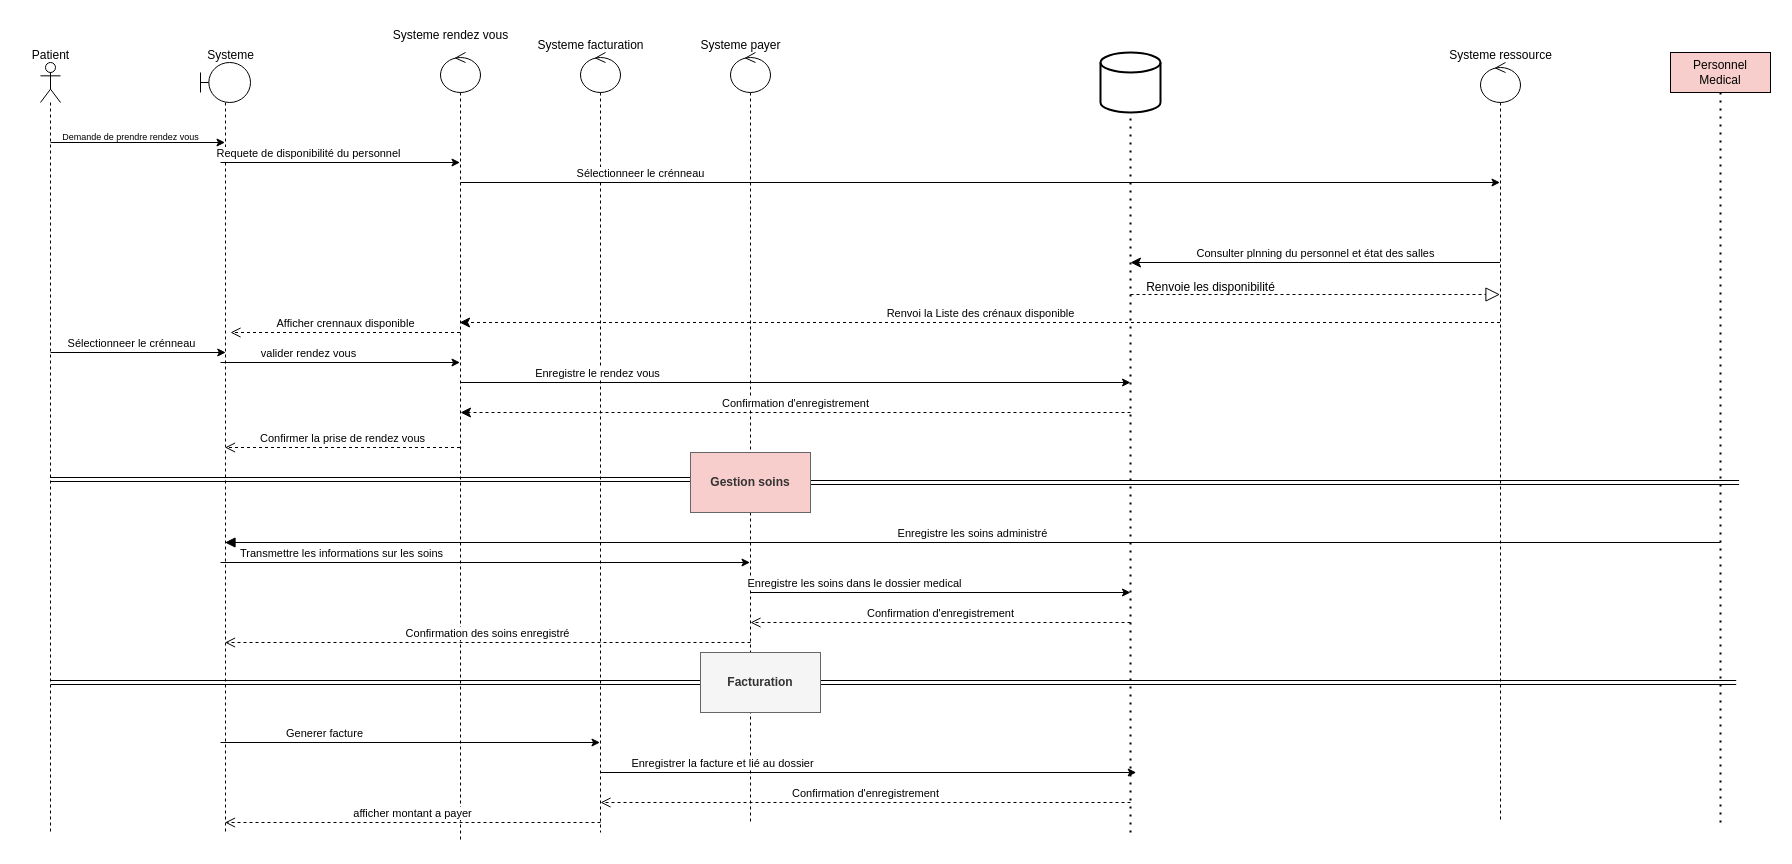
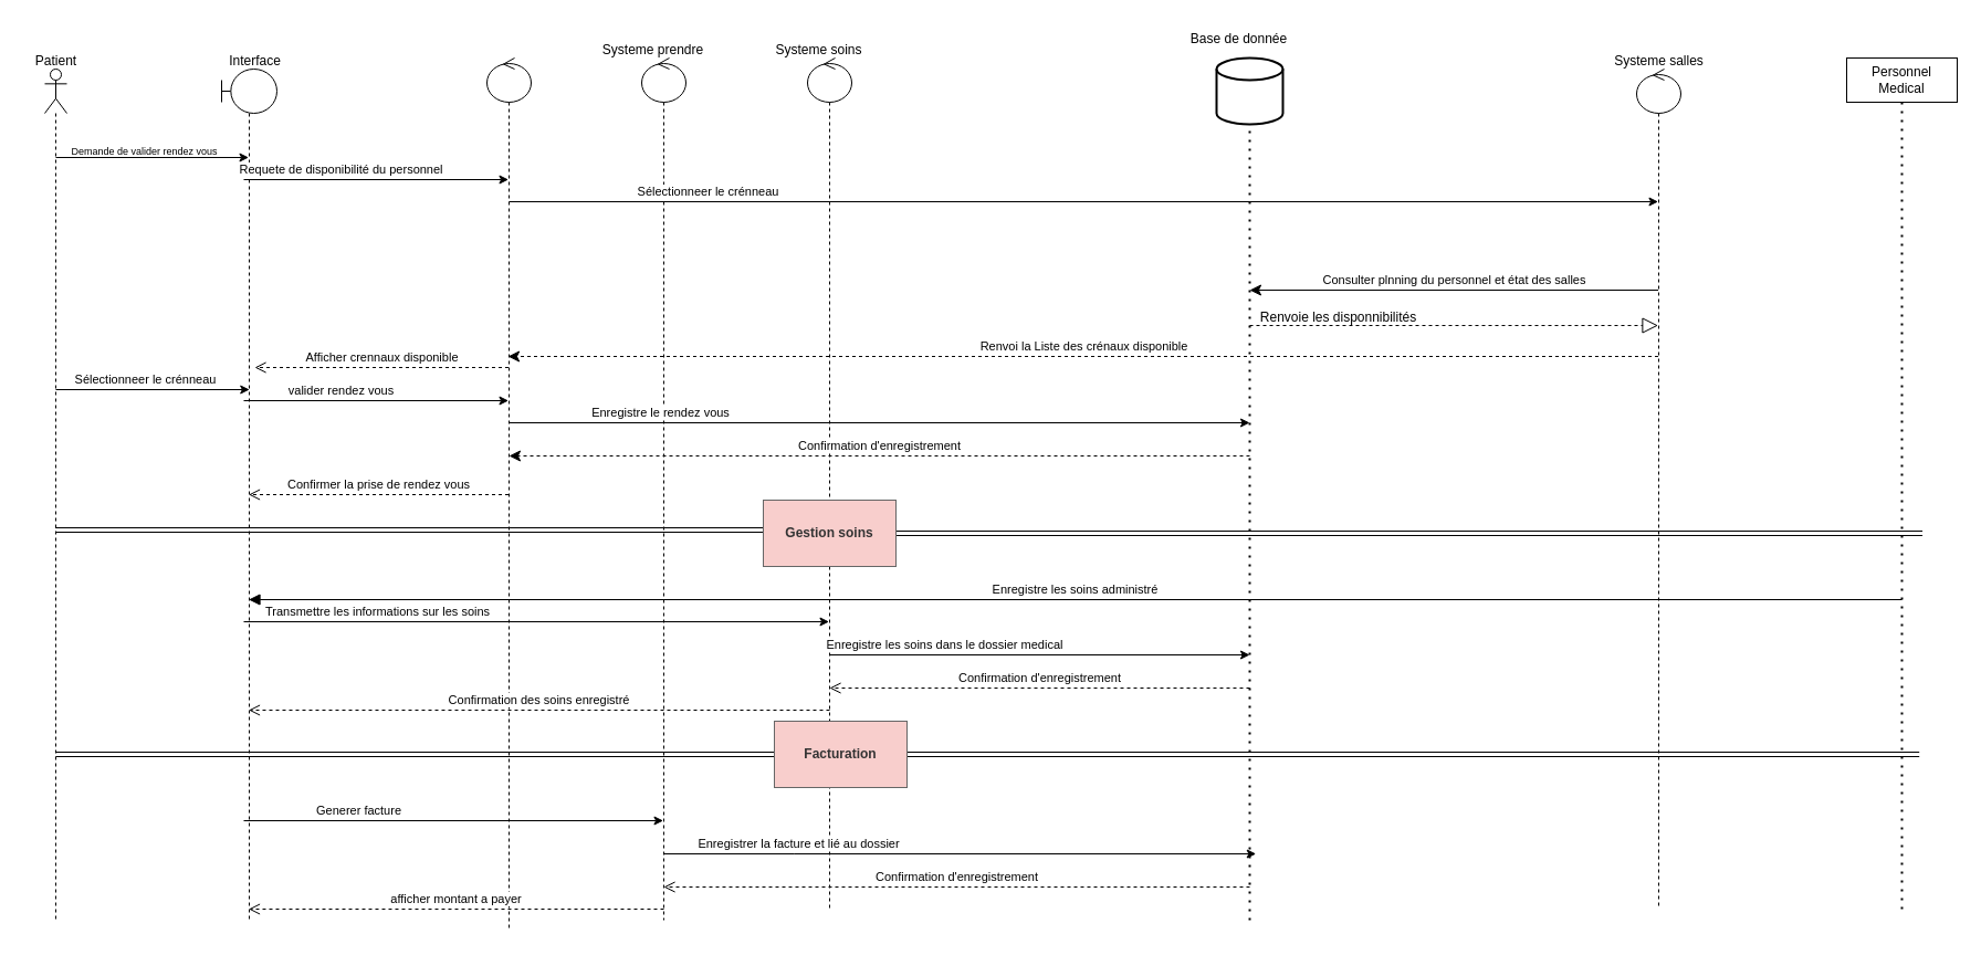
- <mxCell id="52" value="Systeme rendez vous" style="text;html=1;align=center;verticalAlign=middle;resizable=0;points=[];autosize=1;strokeColor=none;fillColor=none;" vertex="1" parent="1"><mxGeometry x="380" y="20" width="140" height="30" as="geometry" /></mxCell>
+ <mxCell id="55" value="Base de donnée" style="text;html=1;align=center;verticalAlign=middle;resizable=0;points=[];autosize=1;strokeColor=none;fillColor=none;" vertex="1" parent="1"><mxGeometry x="1065" y="20" width="110" height="30" as="geometry" /></mxCell>
- <mxCell id="53" value="Systeme facturation" style="text;html=1;align=center;verticalAlign=middle;resizable=0;points=[];autosize=1;strokeColor=none;fillColor=none;" vertex="1" parent="1"><mxGeometry x="525" y="30" width="130" height="30" as="geometry" /></mxCell>
+ <mxCell id="53" value="Systeme prendre" style="text;html=1;align=center;verticalAlign=middle;resizable=0;points=[];autosize=1;strokeColor=none;fillColor=none;" vertex="1" parent="1"><mxGeometry x="525" y="30" width="130" height="30" as="geometry" /></mxCell>
- <mxCell id="54" value="Systeme payer" style="text;html=1;align=center;verticalAlign=middle;resizable=0;points=[];autosize=1;strokeColor=none;fillColor=none;" vertex="1" parent="1"><mxGeometry x="690" y="30" width="100" height="30" as="geometry" /></mxCell>
+ <mxCell id="54" value="Systeme soins" style="text;html=1;align=center;verticalAlign=middle;resizable=0;points=[];autosize=1;strokeColor=none;fillColor=none;" vertex="1" parent="1"><mxGeometry x="690" y="30" width="100" height="30" as="geometry" /></mxCell>
- <mxCell id="51" value="Systeme" style="text;html=1;align=center;verticalAlign=middle;resizable=0;points=[];autosize=1;strokeColor=none;fillColor=none;" vertex="1" parent="1"><mxGeometry x="195" y="40" width="70" height="30" as="geometry" /></mxCell>
+ <mxCell id="51" value="Interface" style="text;html=1;align=center;verticalAlign=middle;resizable=0;points=[];autosize=1;strokeColor=none;fillColor=none;" vertex="1" parent="1"><mxGeometry x="195" y="40" width="70" height="30" as="geometry" /></mxCell>
- <mxCell id="56" value="Systeme ressource" style="text;html=1;align=center;verticalAlign=middle;resizable=0;points=[];autosize=1;strokeColor=none;fillColor=none;" vertex="1" parent="1"><mxGeometry x="1435" y="40" width="130" height="30" as="geometry" /></mxCell>
+ <mxCell id="56" value="Systeme salles" style="text;html=1;align=center;verticalAlign=middle;resizable=0;points=[];autosize=1;strokeColor=none;fillColor=none;" vertex="1" parent="1"><mxGeometry x="1435" y="40" width="130" height="30" as="geometry" /></mxCell>
- <mxCell id="10" value="Personnel Medical" style="whiteSpace=wrap;html=1;align=center;fillColor=#f8cecc;" vertex="1" parent="1"><mxGeometry x="1670" y="52" width="100" height="40" as="geometry" /></mxCell>
+ <mxCell id="10" value="Personnel Medical" style="whiteSpace=wrap;html=1;align=center;" vertex="1" parent="1"><mxGeometry x="1670" y="52" width="100" height="40" as="geometry" /></mxCell>
- <mxCell id="13" value="Demande de prendre rendez vous" style="text;html=1;align=center;verticalAlign=middle;resizable=0;points=[];autosize=1;strokeColor=none;fillColor=none;fontSize=9;" vertex="1" parent="1"><mxGeometry x="50" y="127" width="160" height="20" as="geometry" /></mxCell>
+ <mxCell id="13" value="Demande de valider rendez vous" style="text;html=1;align=center;verticalAlign=middle;resizable=0;points=[];autosize=1;strokeColor=none;fillColor=none;fontSize=9;" vertex="1" parent="1"><mxGeometry x="50" y="127" width="160" height="20" as="geometry" /></mxCell>
- <mxCell id="39" value="Renvoie les disponibilité" style="text;html=1;align=center;verticalAlign=middle;resizable=0;points=[];autosize=1;strokeColor=none;fillColor=none;" vertex="1" parent="1"><mxGeometry x="1130" y="272" width="160" height="30" as="geometry" /></mxCell>
+ <mxCell id="39" value="Renvoie les disponnibilités" style="text;html=1;align=center;verticalAlign=middle;resizable=0;points=[];autosize=1;strokeColor=none;fillColor=none;" vertex="1" parent="1"><mxGeometry x="1130" y="272" width="160" height="30" as="geometry" /></mxCell>
- <mxCell id="29" value="&lt;b&gt;Facturation&lt;/b&gt;" style="rounded=0;whiteSpace=wrap;html=1;fillColor=#f5f5f5;fontColor=#333333;strokeColor=#666666;" vertex="1" parent="1"><mxGeometry x="700" y="652" width="120" height="60" as="geometry" /></mxCell>
+ <mxCell id="29" value="&lt;b&gt;Facturation&lt;/b&gt;" style="rounded=0;whiteSpace=wrap;html=1;fillColor=#f8cecc;fontColor=#333333;strokeColor=#666666;" vertex="1" parent="1"><mxGeometry x="700" y="652" width="120" height="60" as="geometry" /></mxCell>
